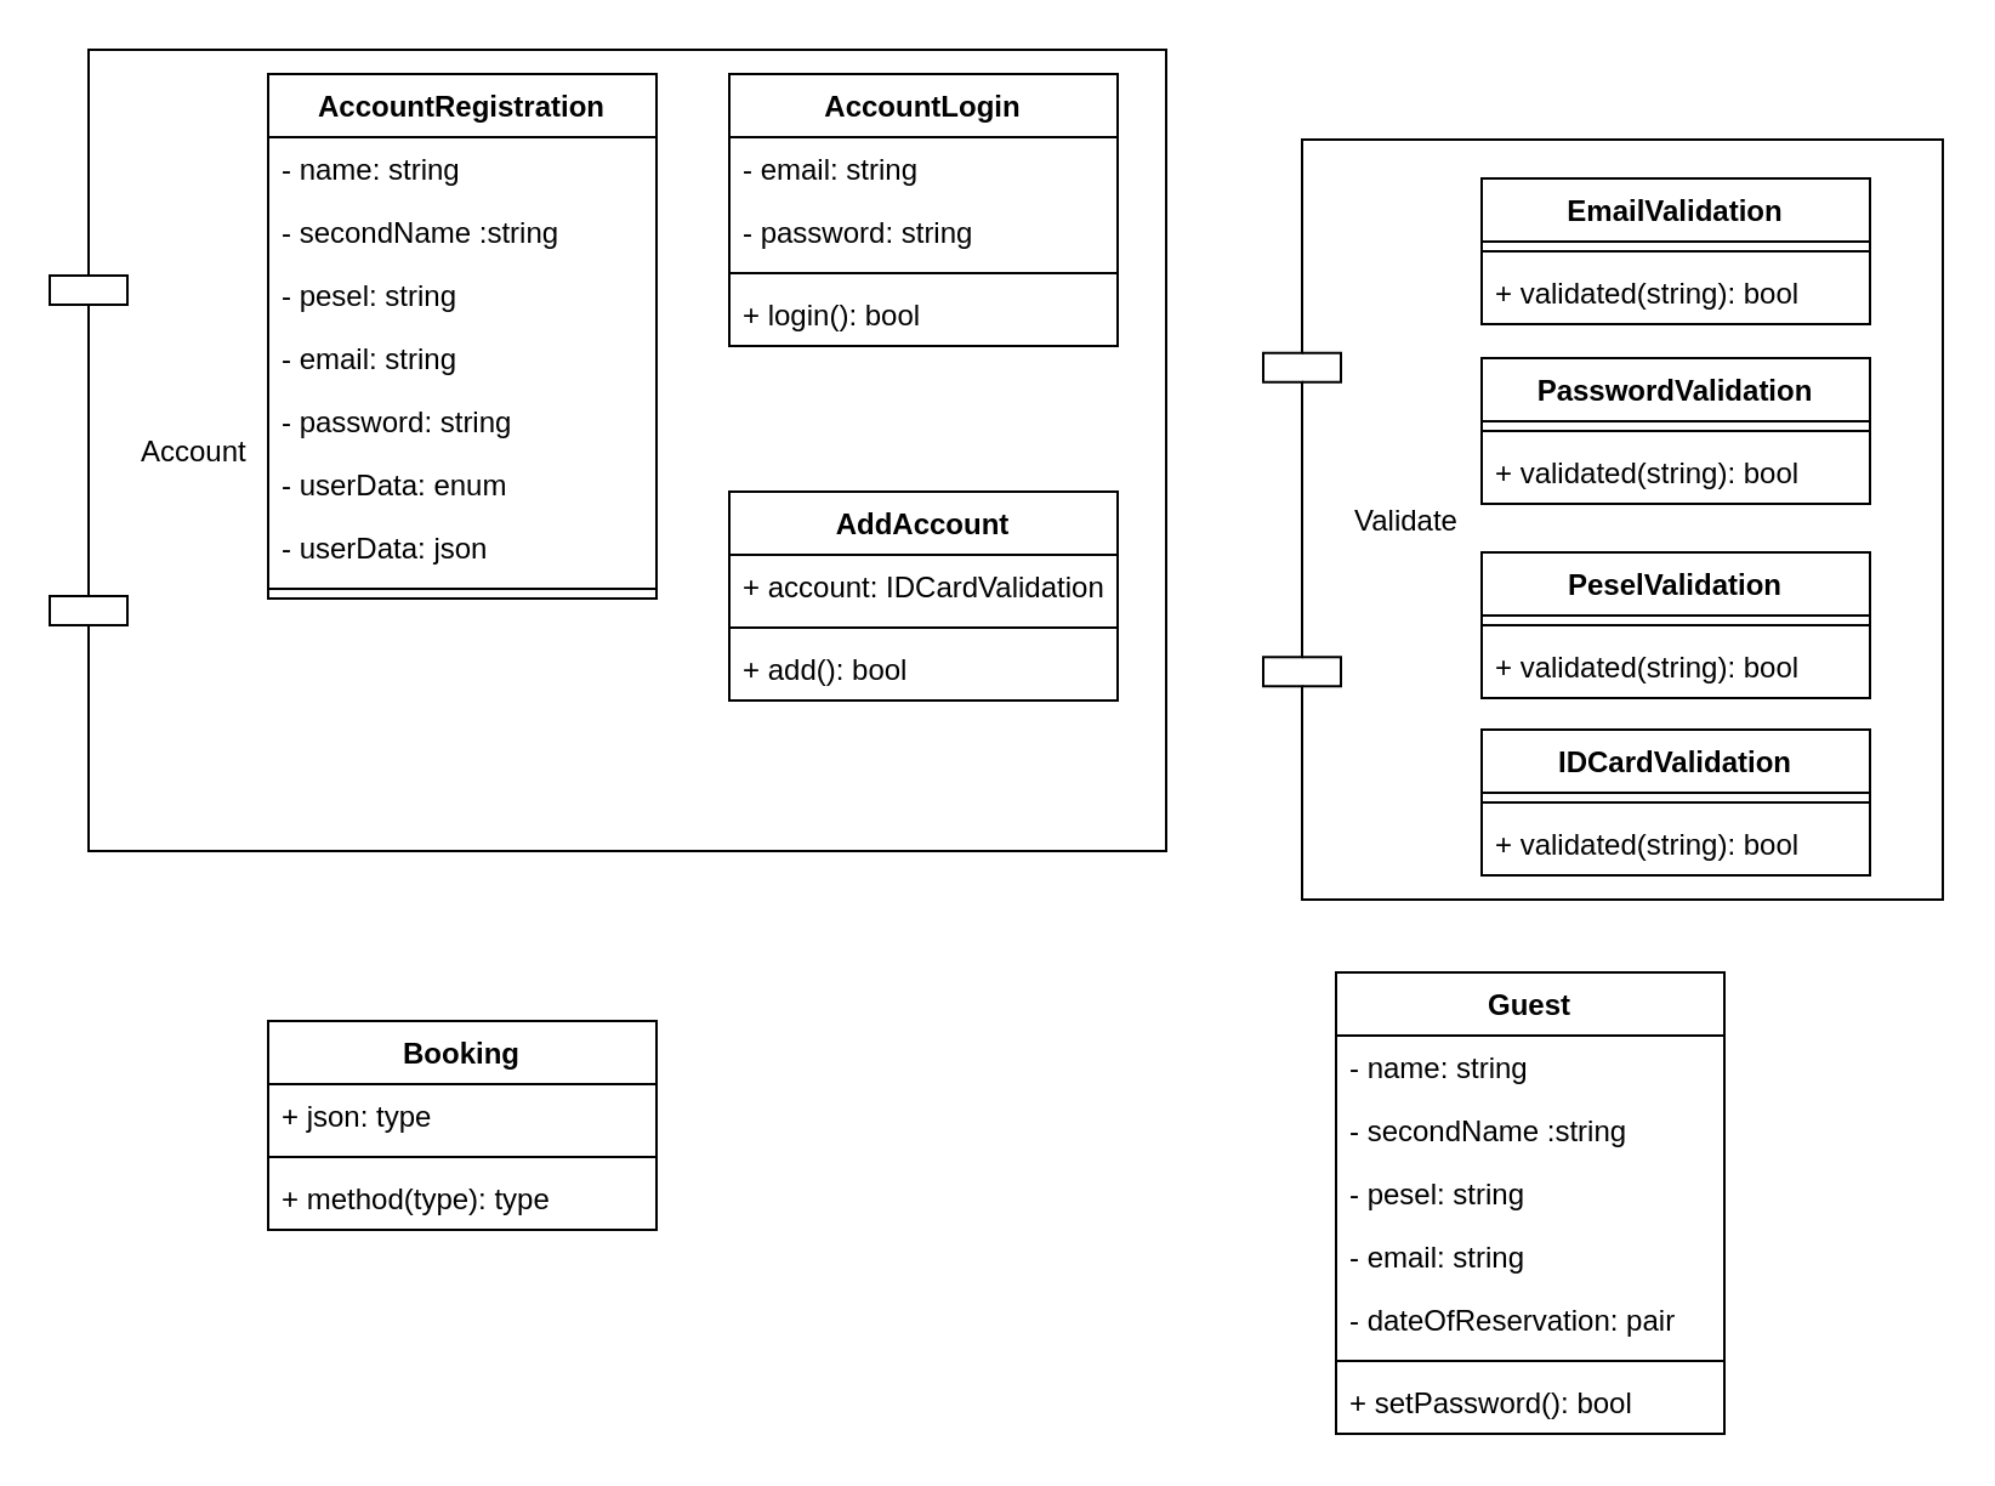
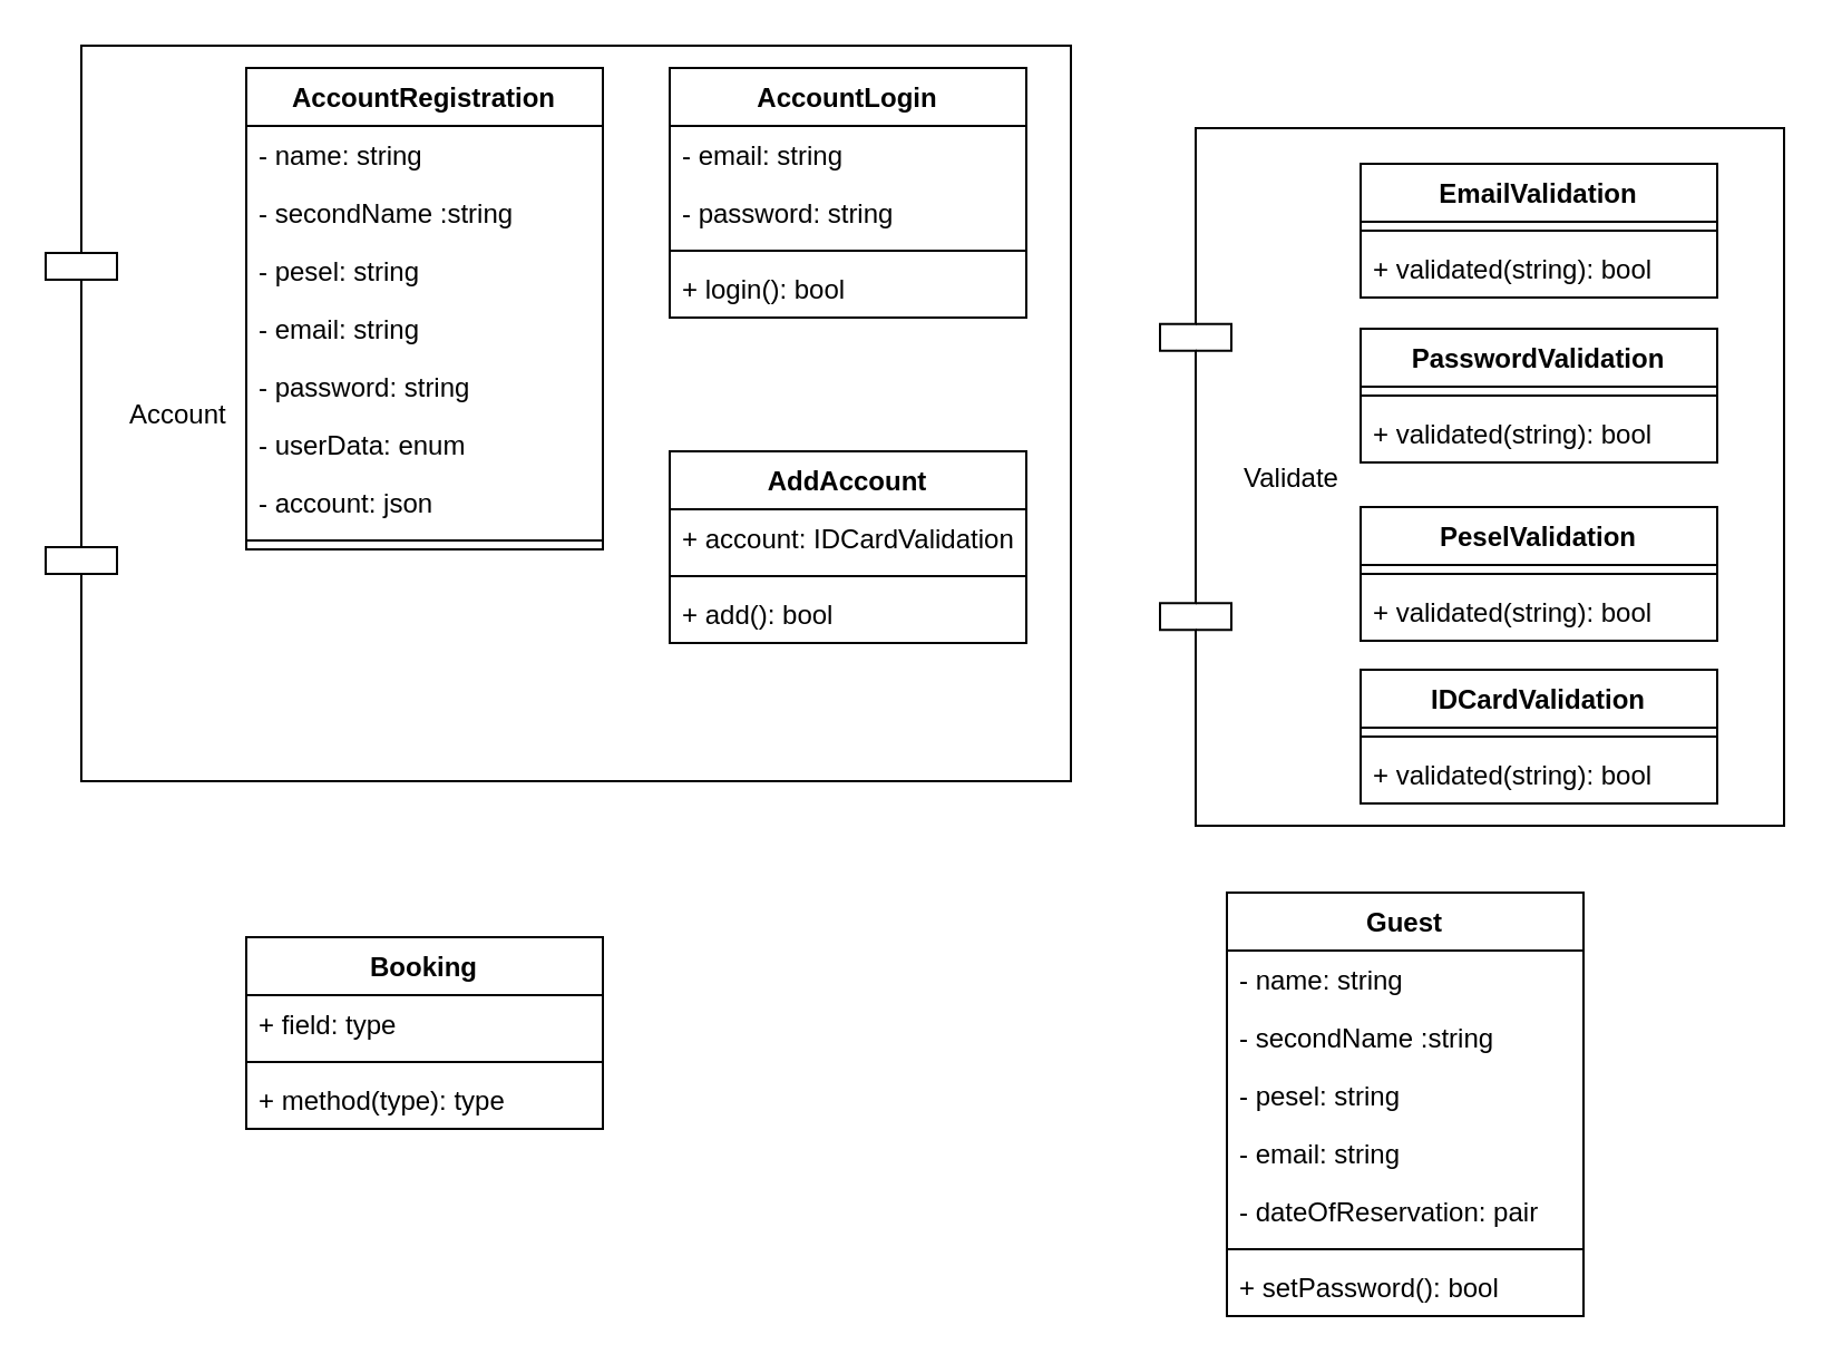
- <mxCell id="11" value="- userData: json" style="text;strokeColor=none;fillColor=none;align=left;verticalAlign=top;spacingLeft=4;spacingRight=4;overflow=hidden;rotatable=0;points=[[0,0.5],[1,0.5]];portConstraint=eastwest;" vertex="1" parent="4"><mxGeometry y="182" width="160" height="26" as="geometry" /></mxCell>
+ <mxCell id="11" value="- account: json" style="text;strokeColor=none;fillColor=none;align=left;verticalAlign=top;spacingLeft=4;spacingRight=4;overflow=hidden;rotatable=0;points=[[0,0.5],[1,0.5]];portConstraint=eastwest;" vertex="1" parent="4"><mxGeometry y="182" width="160" height="26" as="geometry" /></mxCell>
- <mxCell id="32" value="+ json: type" style="text;strokeColor=none;fillColor=none;align=left;verticalAlign=top;spacingLeft=4;spacingRight=4;overflow=hidden;rotatable=0;points=[[0,0.5],[1,0.5]];portConstraint=eastwest;" parent="31" vertex="1"><mxGeometry y="26" width="160" height="26" as="geometry" /></mxCell>
+ <mxCell id="32" value="+ field: type" style="text;strokeColor=none;fillColor=none;align=left;verticalAlign=top;spacingLeft=4;spacingRight=4;overflow=hidden;rotatable=0;points=[[0,0.5],[1,0.5]];portConstraint=eastwest;" parent="31" vertex="1"><mxGeometry y="26" width="160" height="26" as="geometry" /></mxCell>
